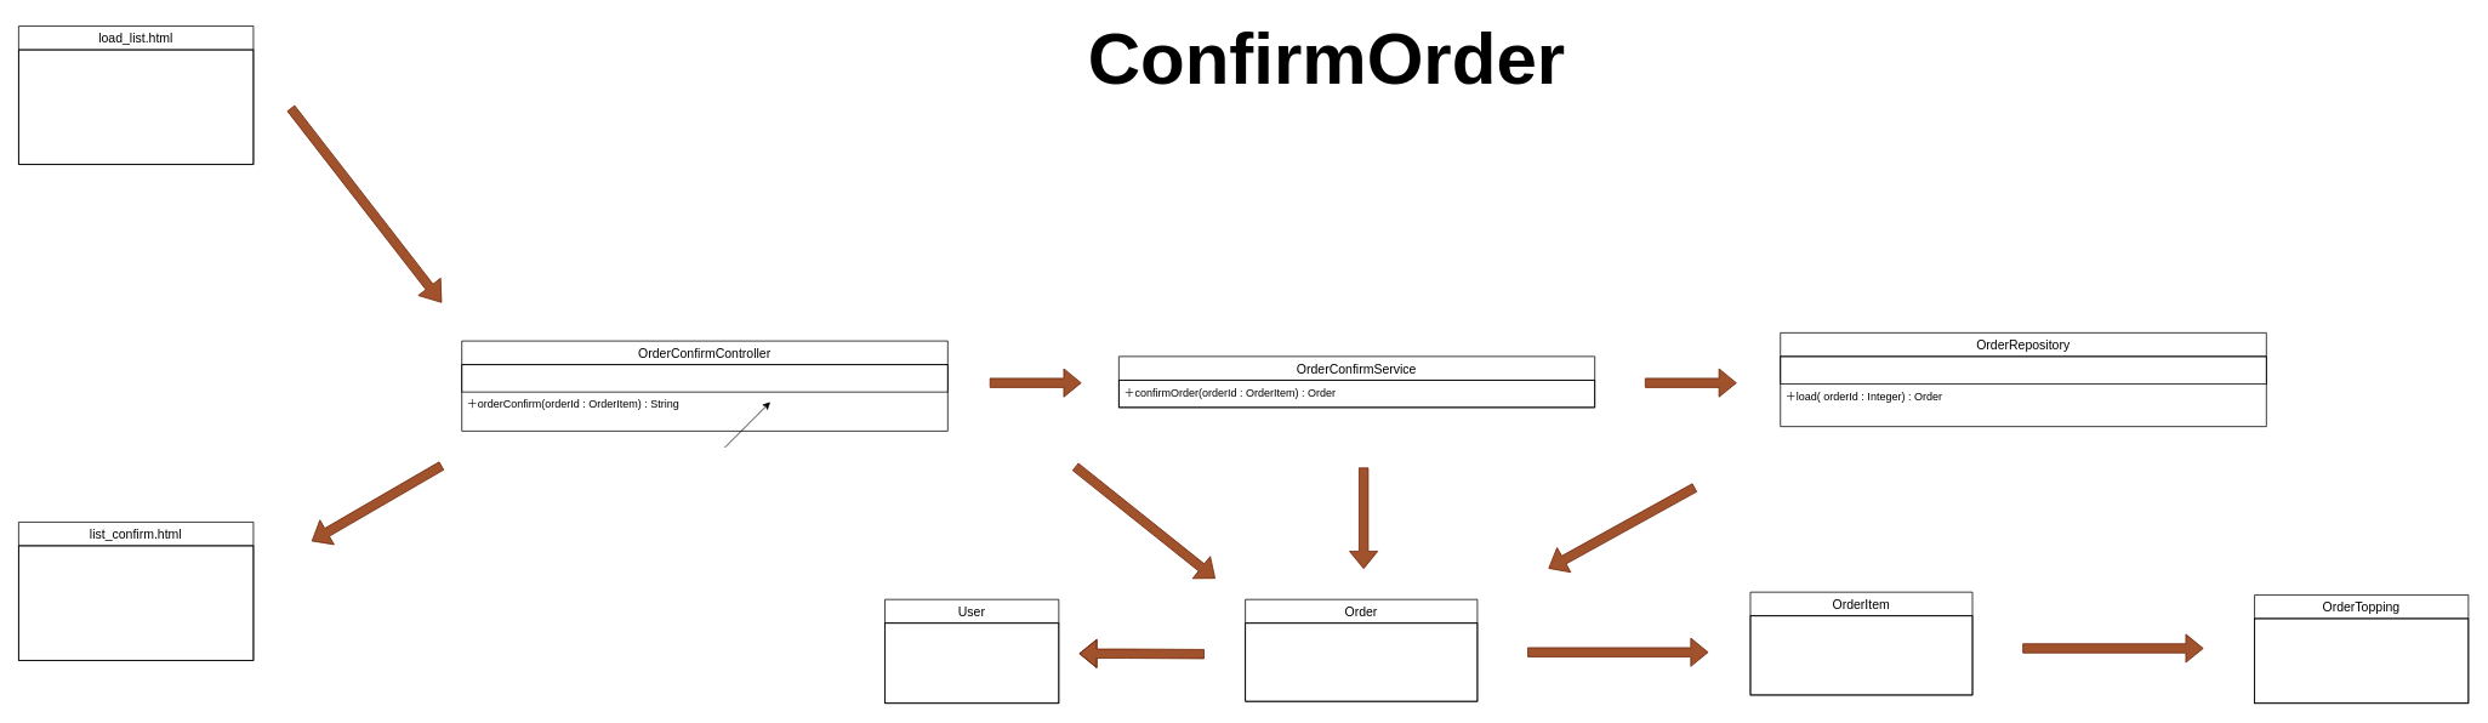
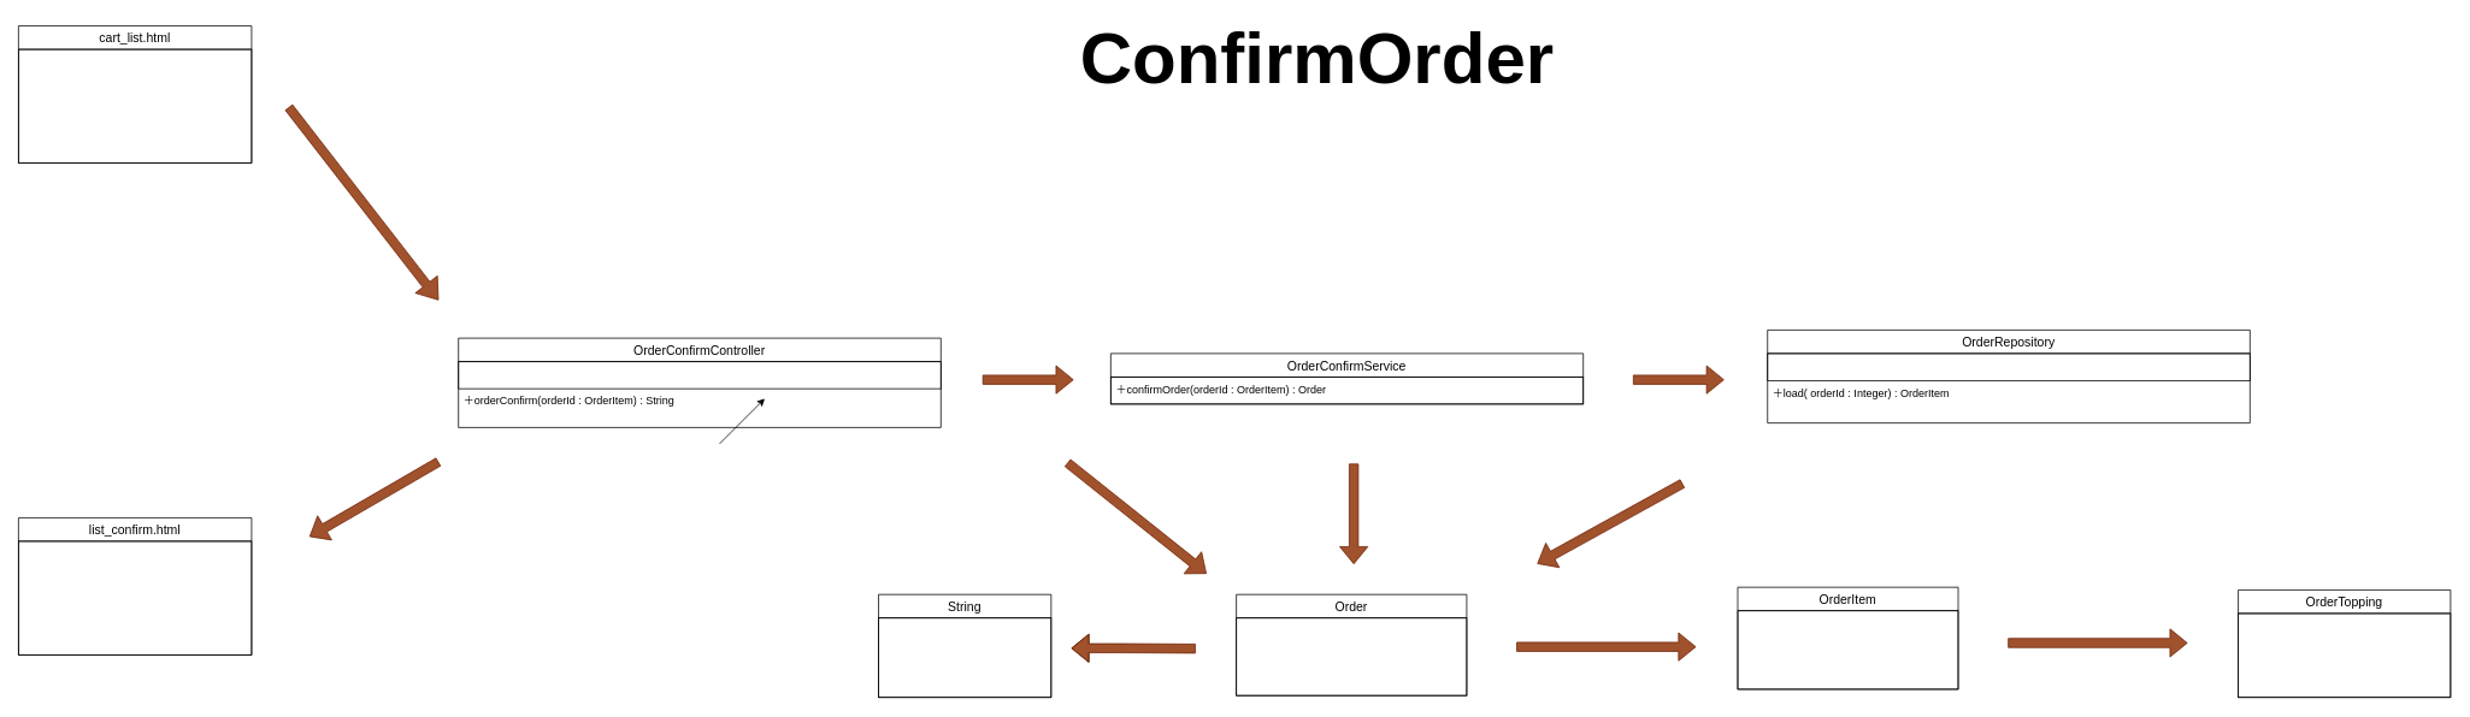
- <mxCell id="6" value="load_list.html" style="swimlane;fontStyle=0;childLayout=stackLayout;horizontal=1;startSize=26;horizontalStack=0;resizeParent=1;resizeParentMax=0;resizeLast=0;collapsible=1;marginBottom=0;align=center;fontSize=14;rounded=0;strokeColor=#000000;fillColor=#FFFFFF;fontColor=#000000;" parent="1" vertex="1"><mxGeometry x="20" y="20" width="258" height="152" as="geometry" /></mxCell>
+ <mxCell id="6" value="cart_list.html" style="swimlane;fontStyle=0;childLayout=stackLayout;horizontal=1;startSize=26;horizontalStack=0;resizeParent=1;resizeParentMax=0;resizeLast=0;collapsible=1;marginBottom=0;align=center;fontSize=14;rounded=0;strokeColor=#000000;fillColor=#FFFFFF;fontColor=#000000;" parent="1" vertex="1"><mxGeometry x="20" y="20" width="258" height="152" as="geometry" /></mxCell>
- <mxCell id="15" value="＋load( orderId : Integer) : Order&#10; &#10;" style="text;strokeColor=none;fillColor=none;spacingLeft=4;spacingRight=4;overflow=hidden;rotatable=0;points=[[0,0.5],[1,0.5]];portConstraint=eastwest;fontSize=12;fontColor=#000000;" parent="13" vertex="1"><mxGeometry y="56" width="534" height="47" as="geometry" /></mxCell>
+ <mxCell id="15" value="＋load( orderId : Integer) : OrderItem&#10; &#10;" style="text;strokeColor=none;fillColor=none;spacingLeft=4;spacingRight=4;overflow=hidden;rotatable=0;points=[[0,0.5],[1,0.5]];portConstraint=eastwest;fontSize=12;fontColor=#000000;" parent="13" vertex="1"><mxGeometry y="56" width="534" height="47" as="geometry" /></mxCell>
- <mxCell id="23" value="User" style="swimlane;fontStyle=0;childLayout=stackLayout;horizontal=1;startSize=26;horizontalStack=0;resizeParent=1;resizeParentMax=0;resizeLast=0;collapsible=1;marginBottom=0;align=center;fontSize=14;rounded=0;strokeColor=#000000;fillColor=#FFFFFF;fontColor=#000000;" parent="1" vertex="1"><mxGeometry x="972" y="650" width="191" height="114" as="geometry" /></mxCell>
+ <mxCell id="23" value="String" style="swimlane;fontStyle=0;childLayout=stackLayout;horizontal=1;startSize=26;horizontalStack=0;resizeParent=1;resizeParentMax=0;resizeLast=0;collapsible=1;marginBottom=0;align=center;fontSize=14;rounded=0;strokeColor=#000000;fillColor=#FFFFFF;fontColor=#000000;" parent="1" vertex="1"><mxGeometry x="972" y="650" width="191" height="114" as="geometry" /></mxCell>
